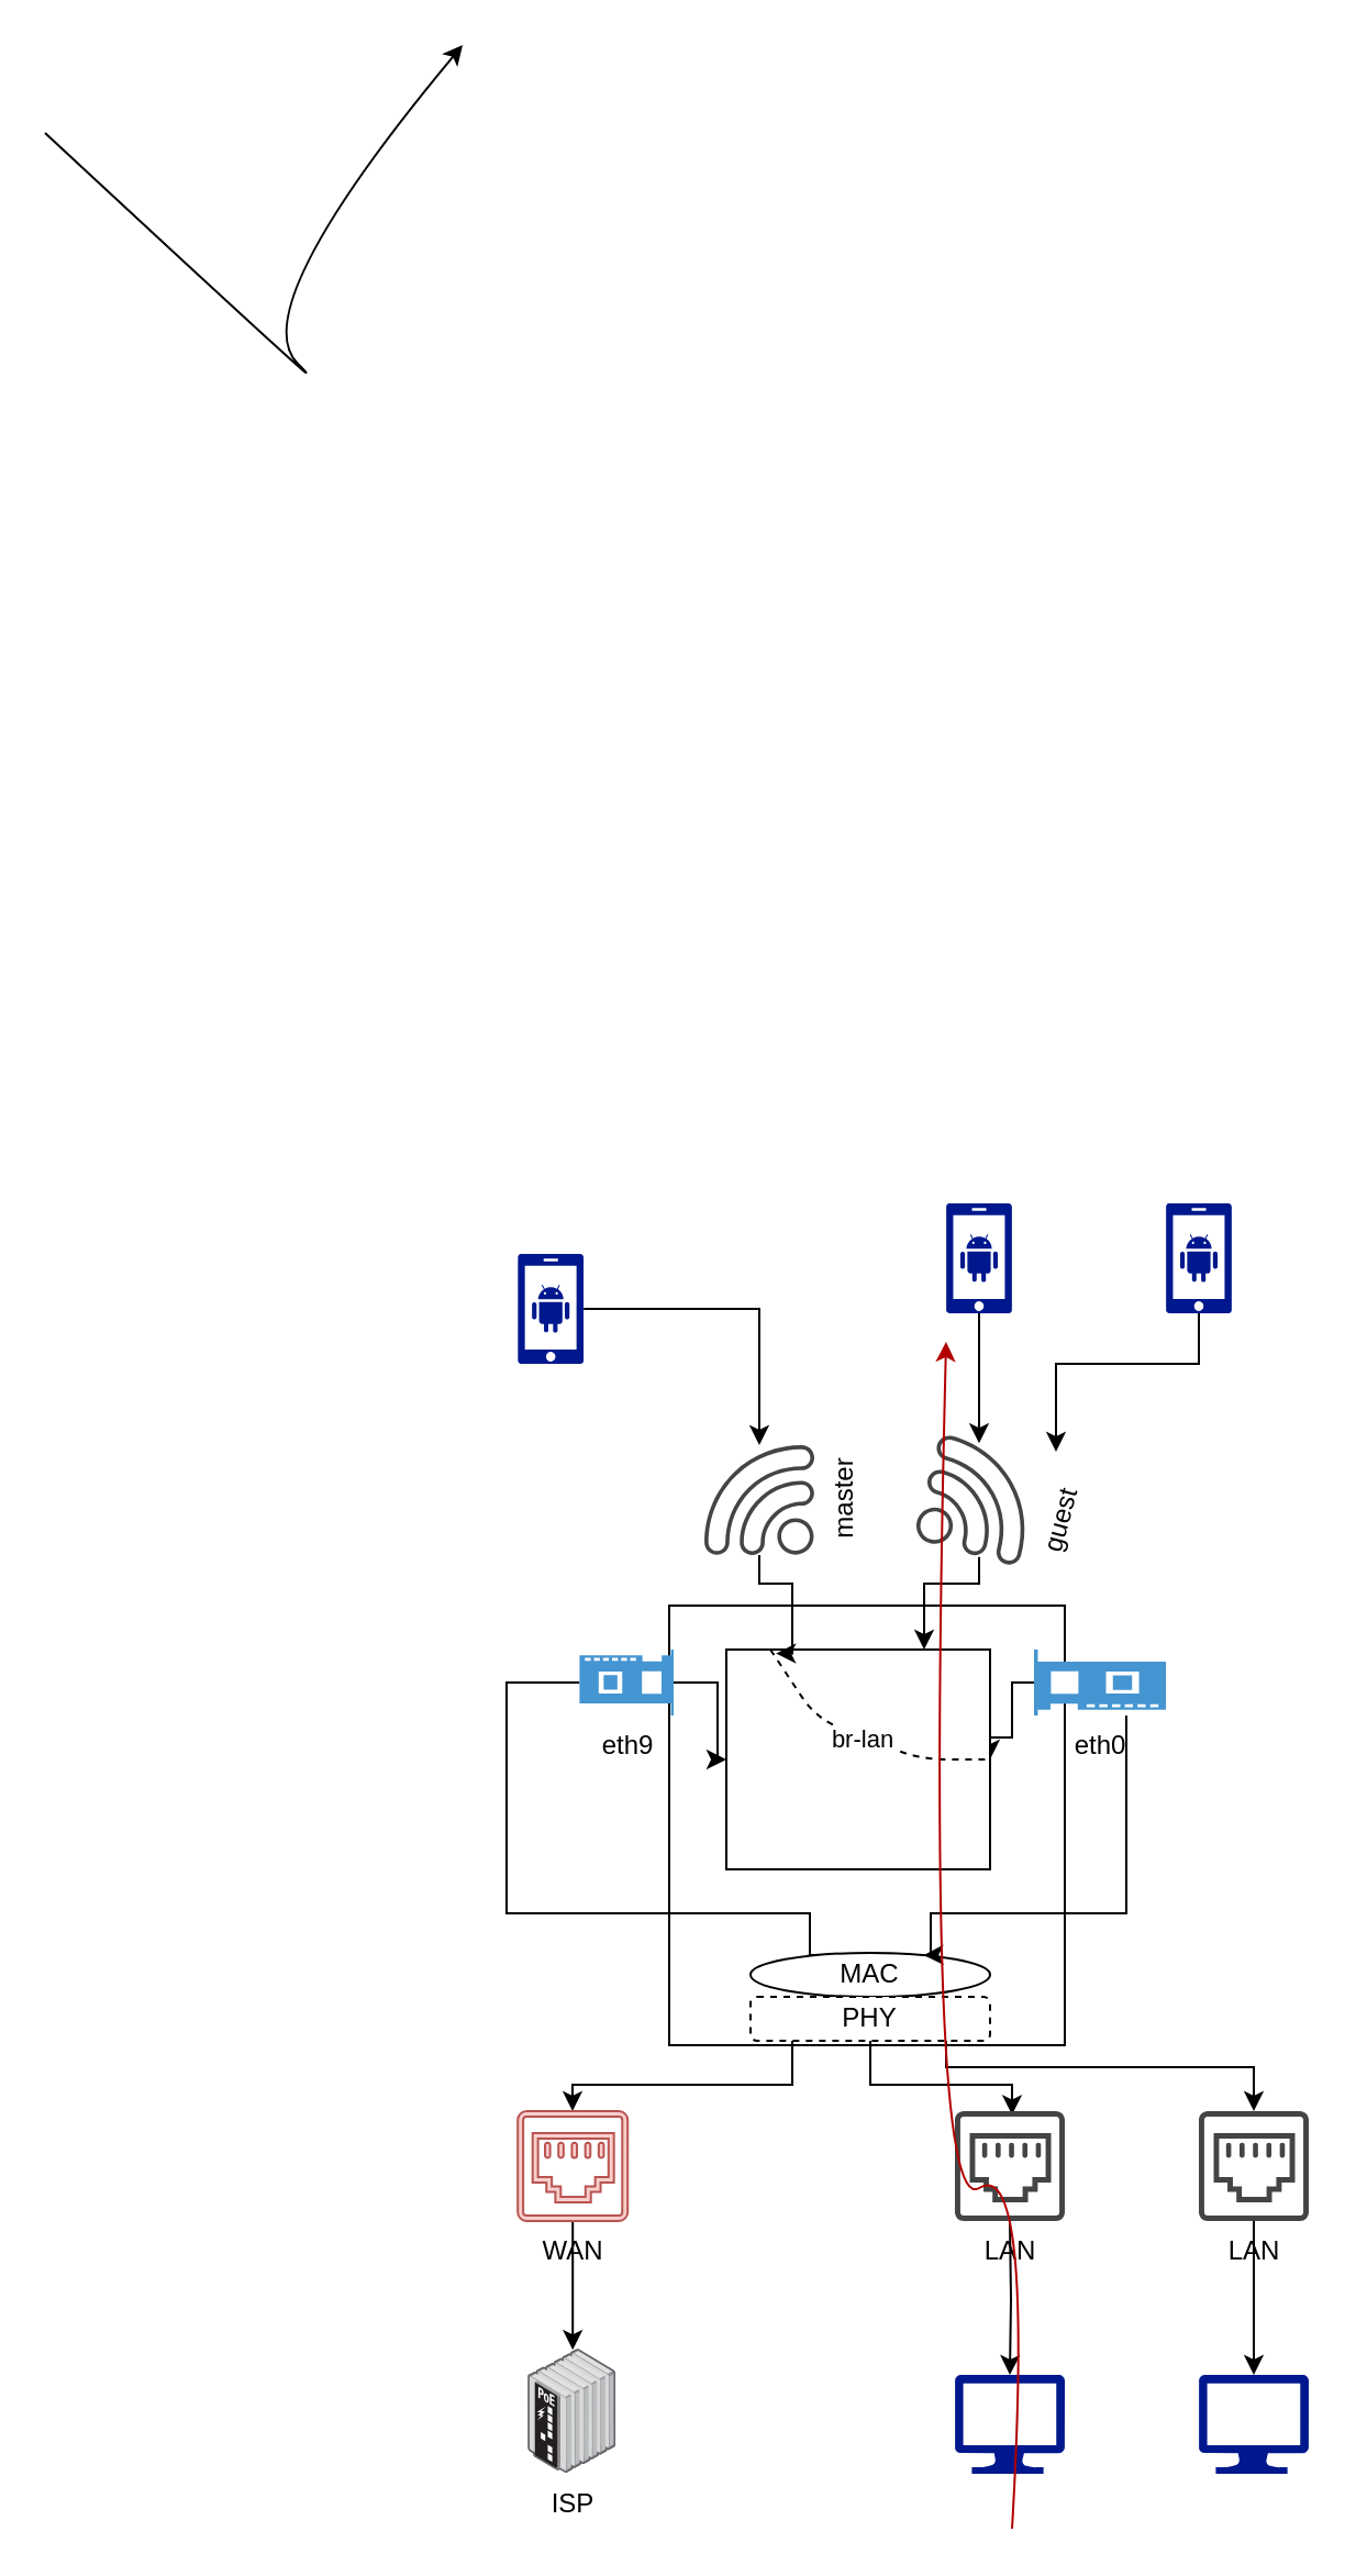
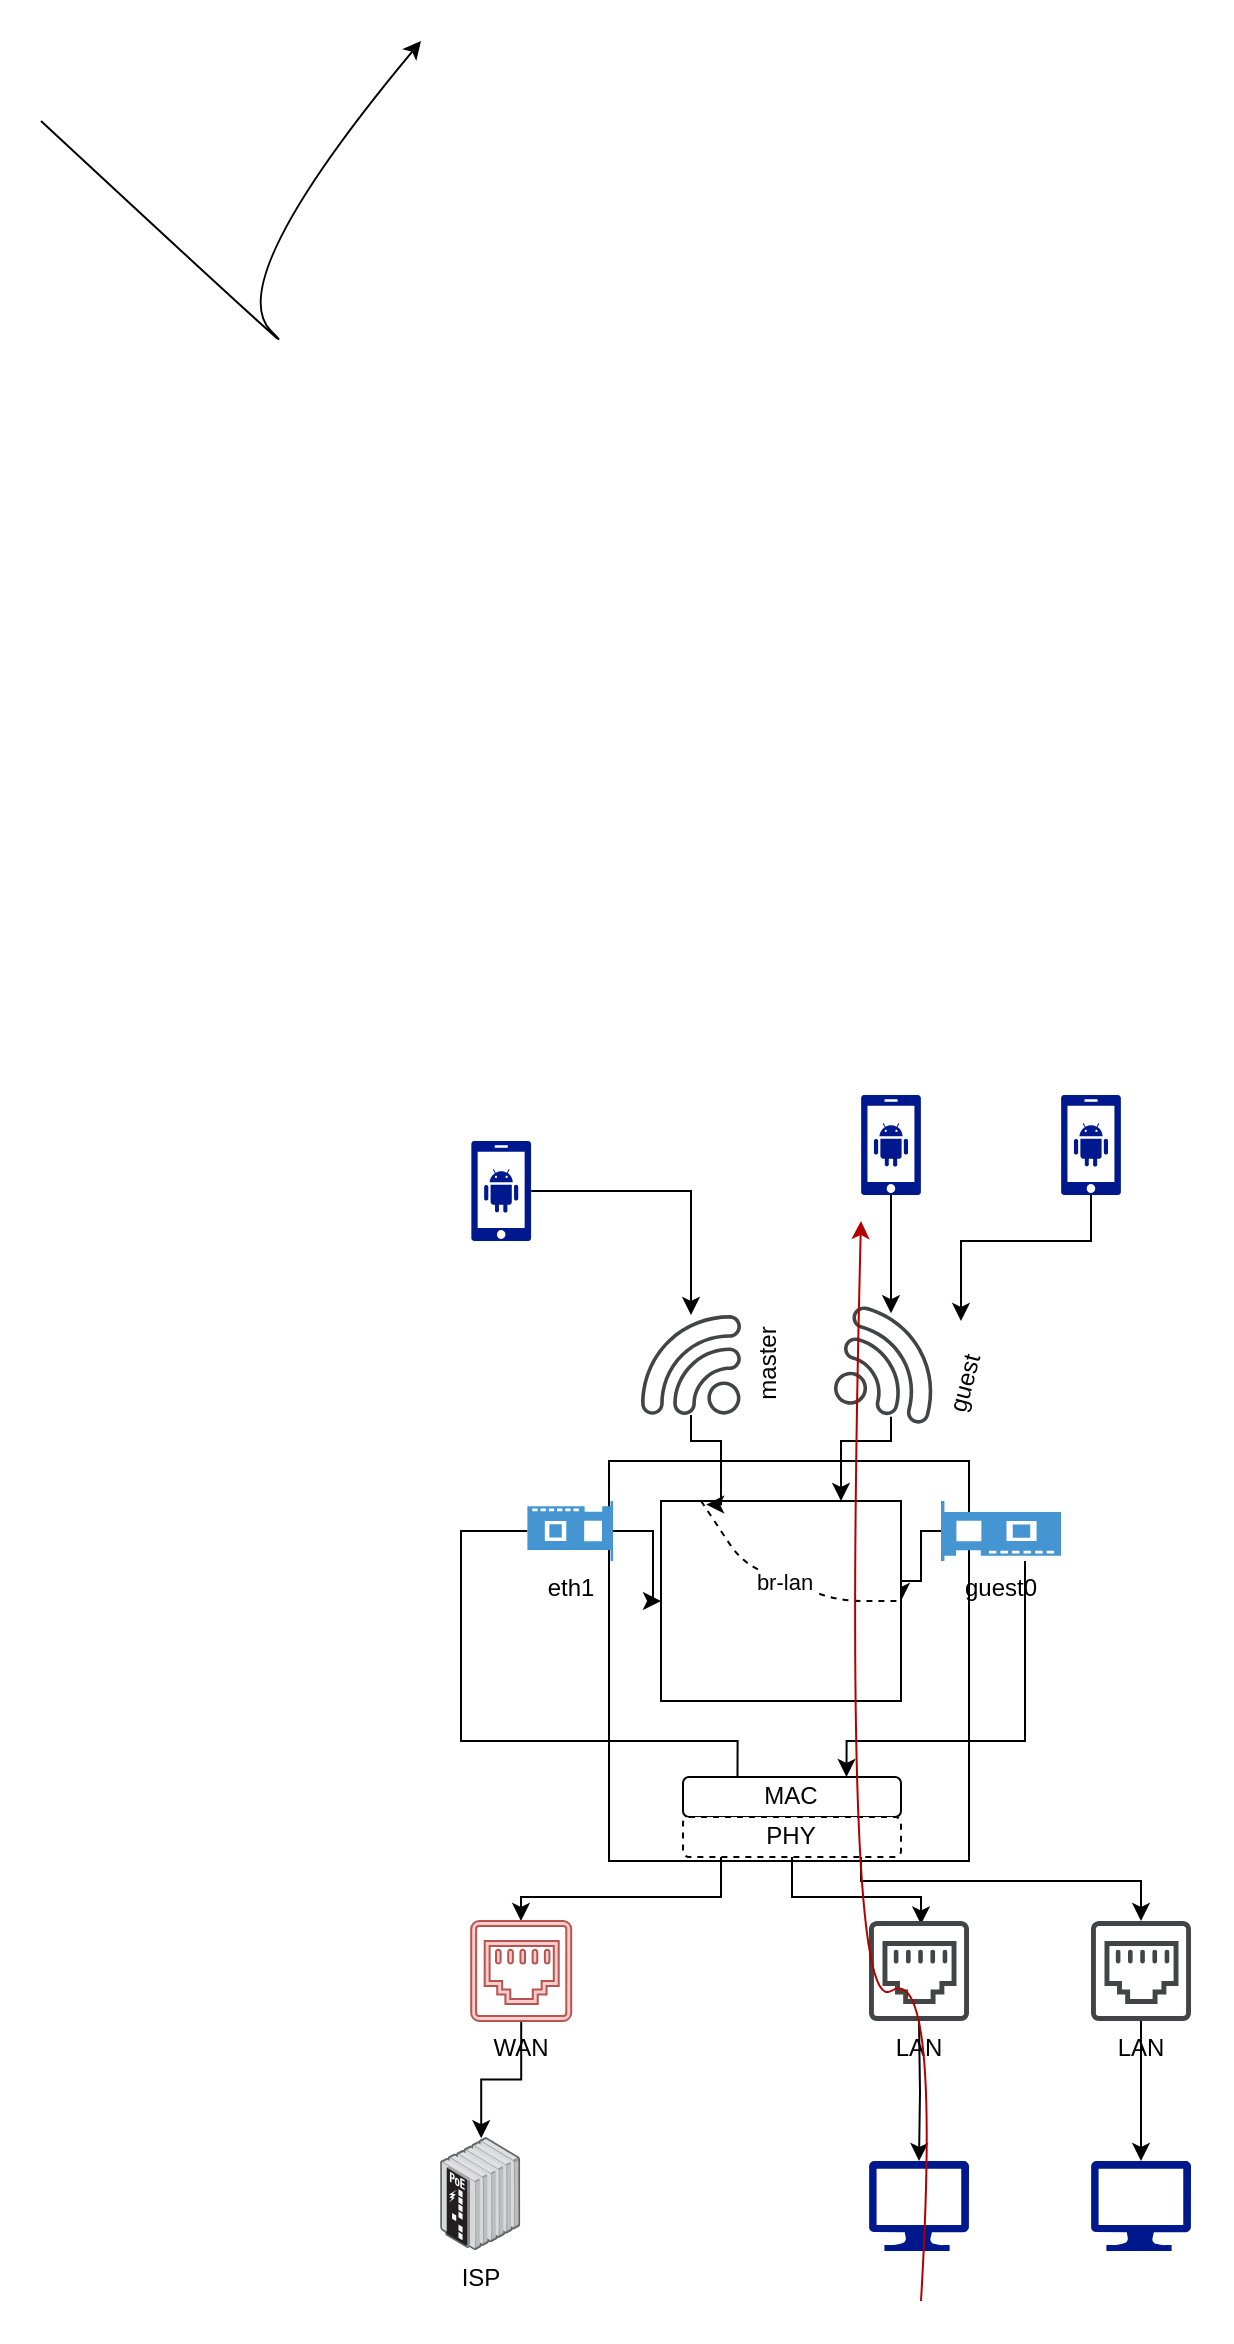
- <mxCell id="22" value="eth9" style="pointerEvents=1;shadow=0;dashed=0;html=1;strokeColor=none;fillColor=#4495D1;labelPosition=center;verticalLabelPosition=bottom;verticalAlign=top;align=center;outlineConnect=0;shape=mxgraph.veeam.2d.network_card;sketch=0;direction=west;" vertex="1" parent="1"><mxGeometry x="263.2" y="750" width="42.8" height="30" as="geometry" /></mxCell>
+ <mxCell id="22" value="eth1" style="pointerEvents=1;shadow=0;dashed=0;html=1;strokeColor=none;fillColor=#4495D1;labelPosition=center;verticalLabelPosition=bottom;verticalAlign=top;align=center;outlineConnect=0;shape=mxgraph.veeam.2d.network_card;sketch=0;direction=west;" vertex="1" parent="1"><mxGeometry x="263.2" y="750" width="42.8" height="30" as="geometry" /></mxCell>
- <mxCell id="19" value="eth0" style="pointerEvents=1;shadow=0;dashed=0;html=1;strokeColor=none;fillColor=#4495D1;labelPosition=center;verticalLabelPosition=bottom;verticalAlign=top;align=center;outlineConnect=0;shape=mxgraph.veeam.2d.network_card;sketch=0;direction=east;" vertex="1" parent="1"><mxGeometry x="470" y="750" width="60" height="30" as="geometry" /></mxCell>
+ <mxCell id="19" value="guest0" style="pointerEvents=1;shadow=0;dashed=0;html=1;strokeColor=none;fillColor=#4495D1;labelPosition=center;verticalLabelPosition=bottom;verticalAlign=top;align=center;outlineConnect=0;shape=mxgraph.veeam.2d.network_card;sketch=0;direction=east;" vertex="1" parent="1"><mxGeometry x="470" y="750" width="60" height="30" as="geometry" /></mxCell>
- <mxCell id="3" value="MAC" style="ellipse;whiteSpace=wrap;html=1;" vertex="1" parent="1"><mxGeometry x="341" y="888" width="109" height="20" as="geometry" /></mxCell>
+ <mxCell id="3" value="MAC" style="rounded=1;whiteSpace=wrap;html=1;" vertex="1" parent="1"><mxGeometry x="341" y="888" width="109" height="20" as="geometry" /></mxCell>
- <mxCell id="12" value="ISP" style="points=[];aspect=fixed;html=1;align=center;shadow=0;dashed=0;image;image=img/lib/allied_telesis/switch/Industrial_Ethernet_IE200_POE.svg;" vertex="1" parent="1"><mxGeometry x="240" y="1068.6" width="40.2" height="56.4" as="geometry" /></mxCell>
+ <mxCell id="12" value="ISP" style="points=[];aspect=fixed;html=1;align=center;shadow=0;dashed=0;image;image=img/lib/allied_telesis/switch/Industrial_Ethernet_IE200_POE.svg;" vertex="1" parent="1"><mxGeometry x="220" y="1068.6" width="40.2" height="56.4" as="geometry" /></mxCell>
